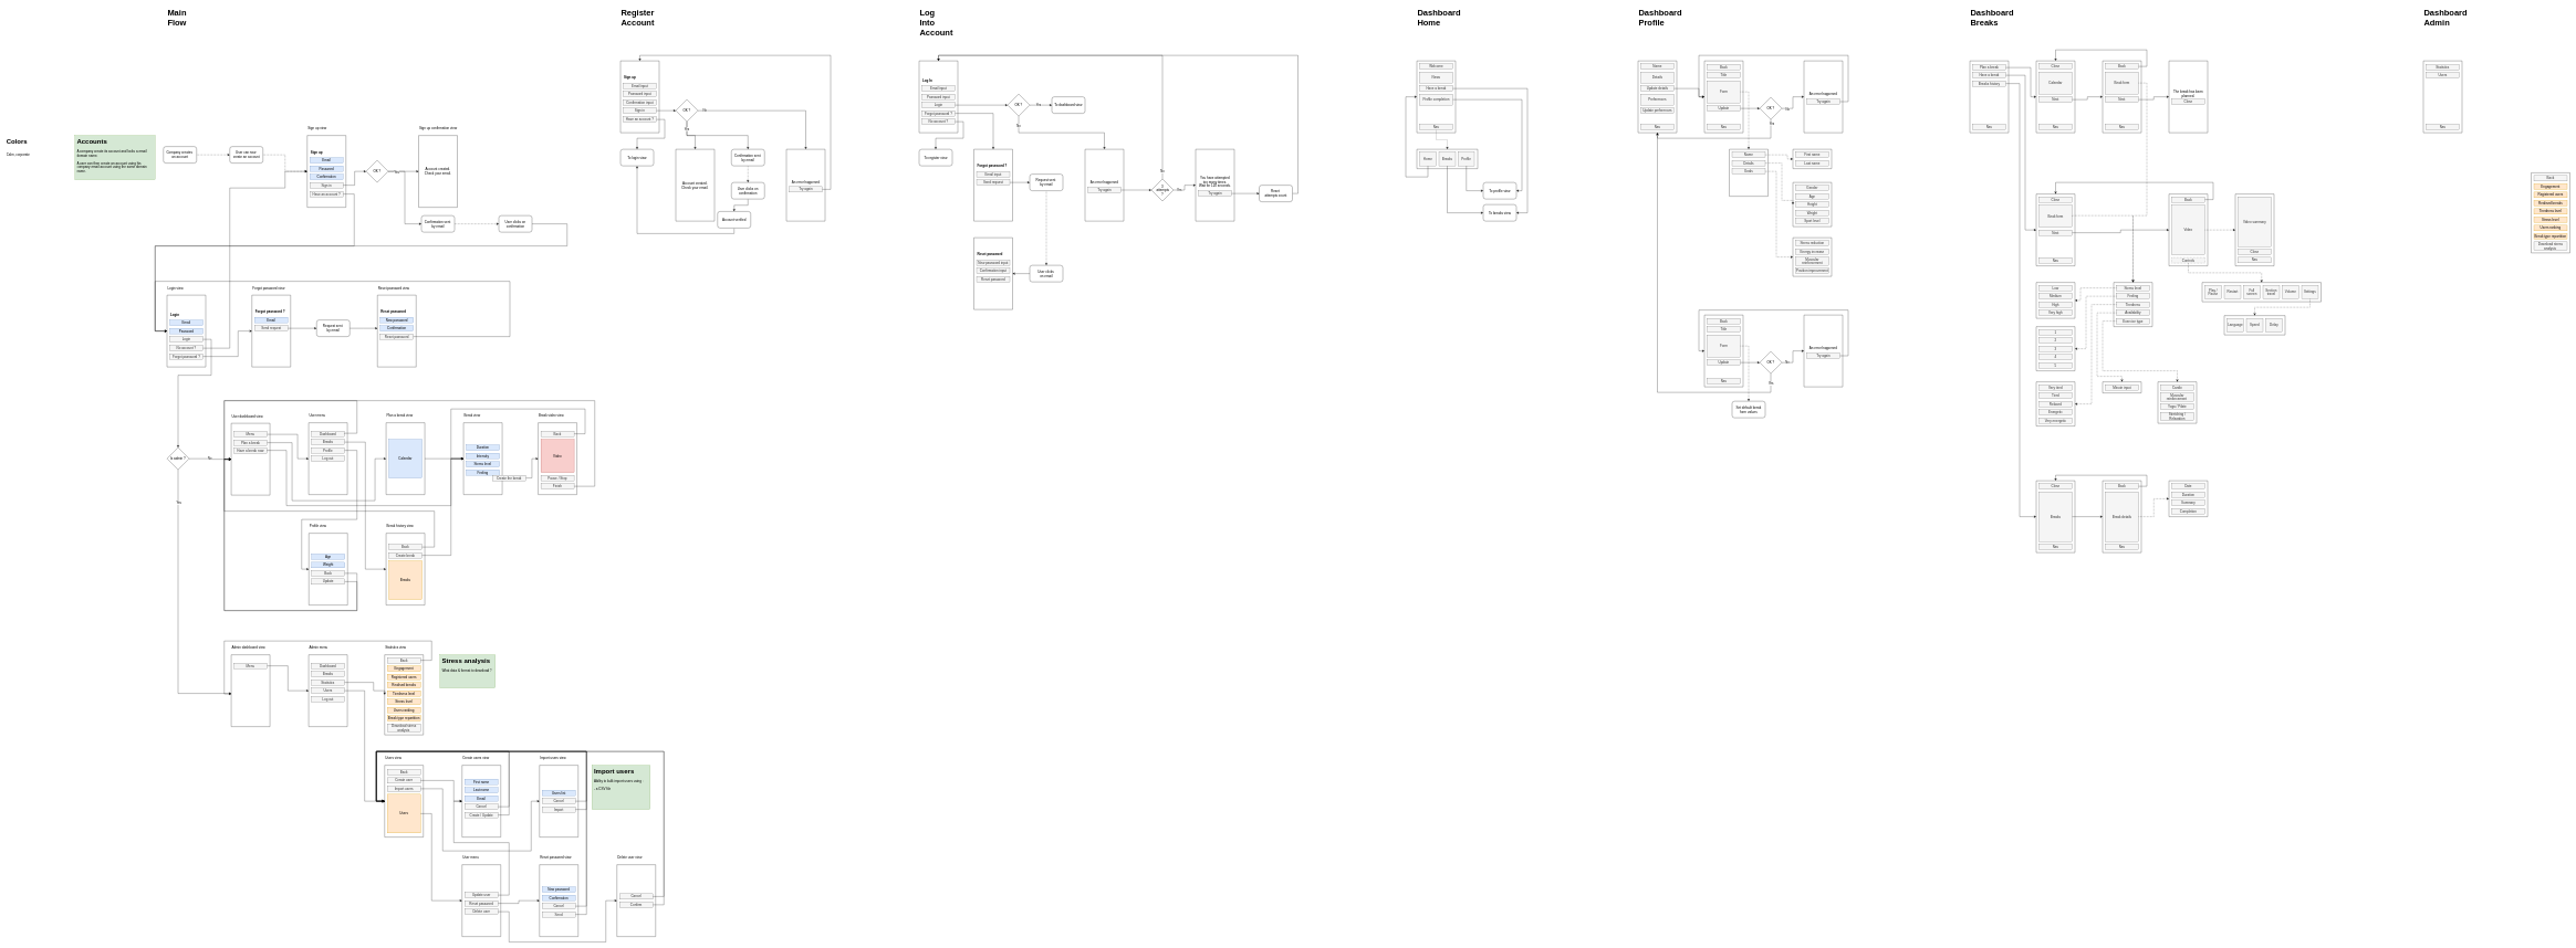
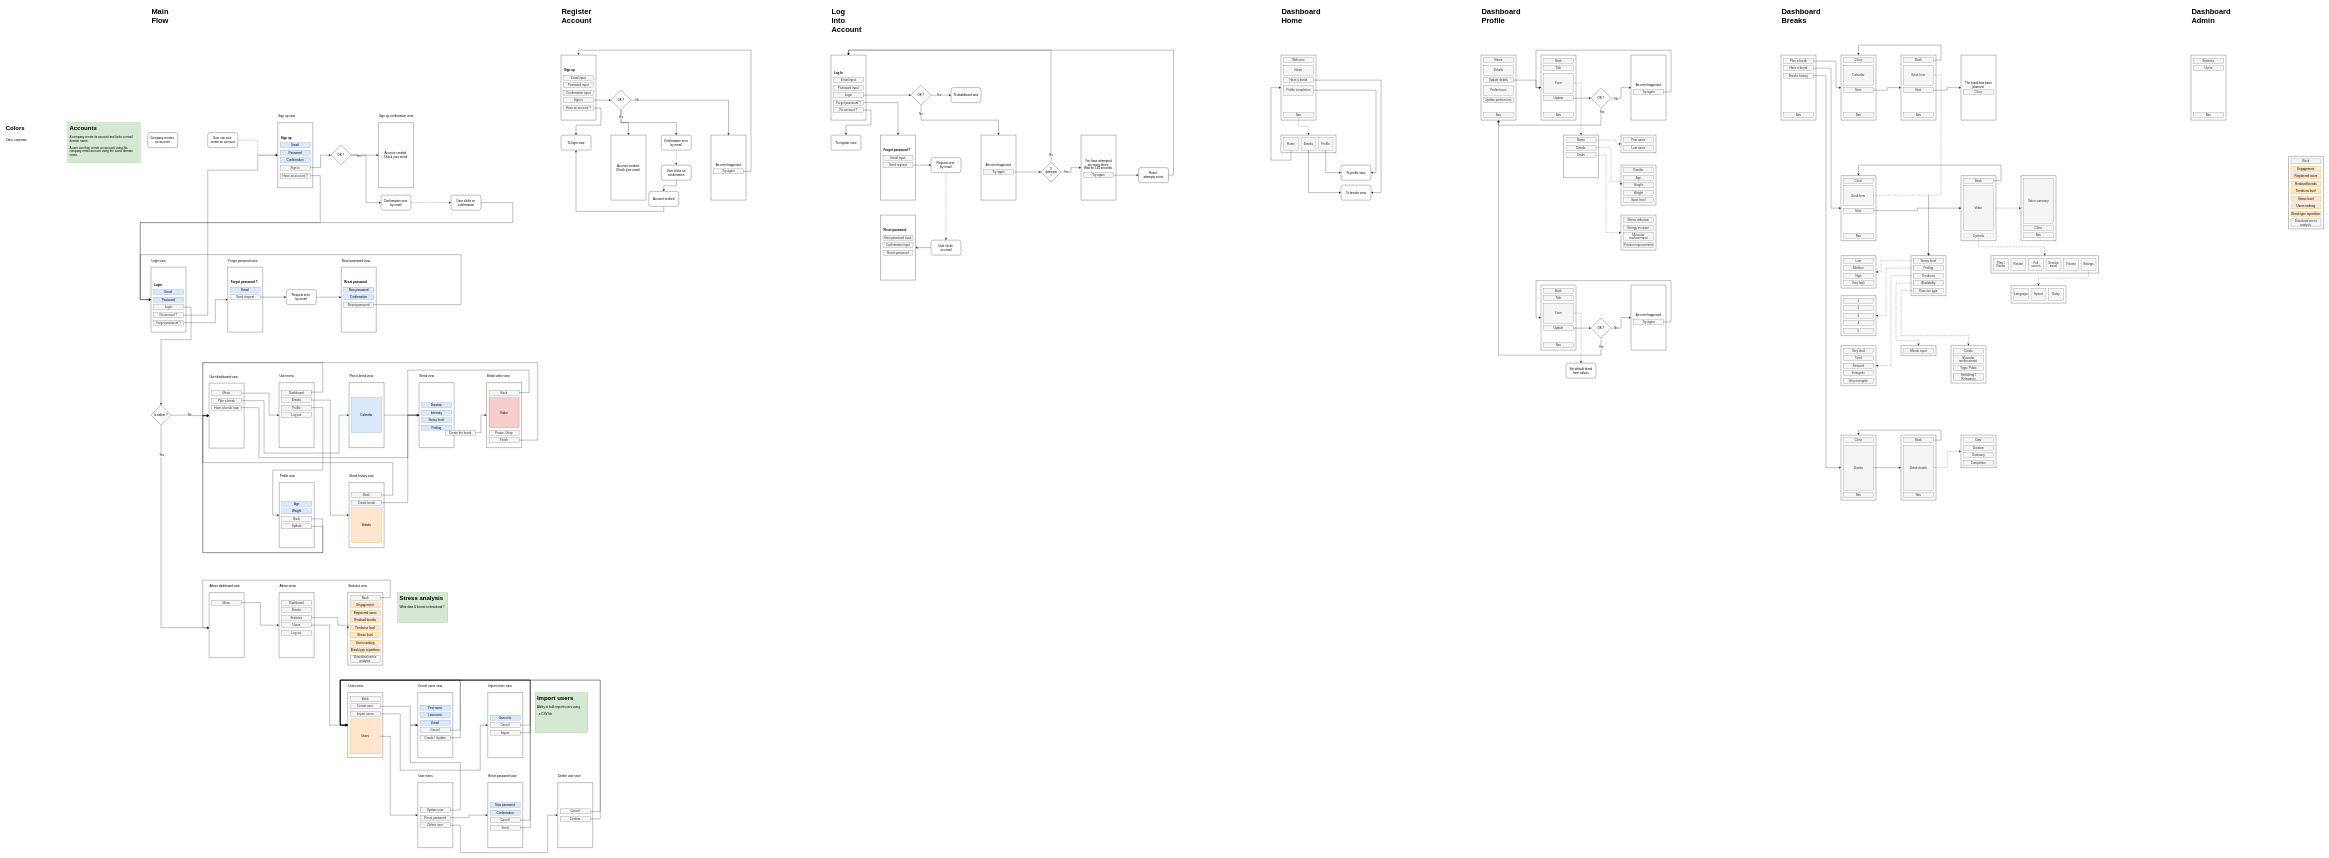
- <mxCell id="165" style="edgeStyle=orthogonalEdgeStyle;rounded=0;orthogonalLoop=1;jettySize=auto;html=1;exitX=1;exitY=0.5;exitDx=0;exitDy=0;entryX=0;entryY=0.5;entryDx=0;entryDy=0;dashed=1;" edge="1" parent="1" source="166" target="168"><mxGeometry relative="1" as="geometry" /></mxCell>
